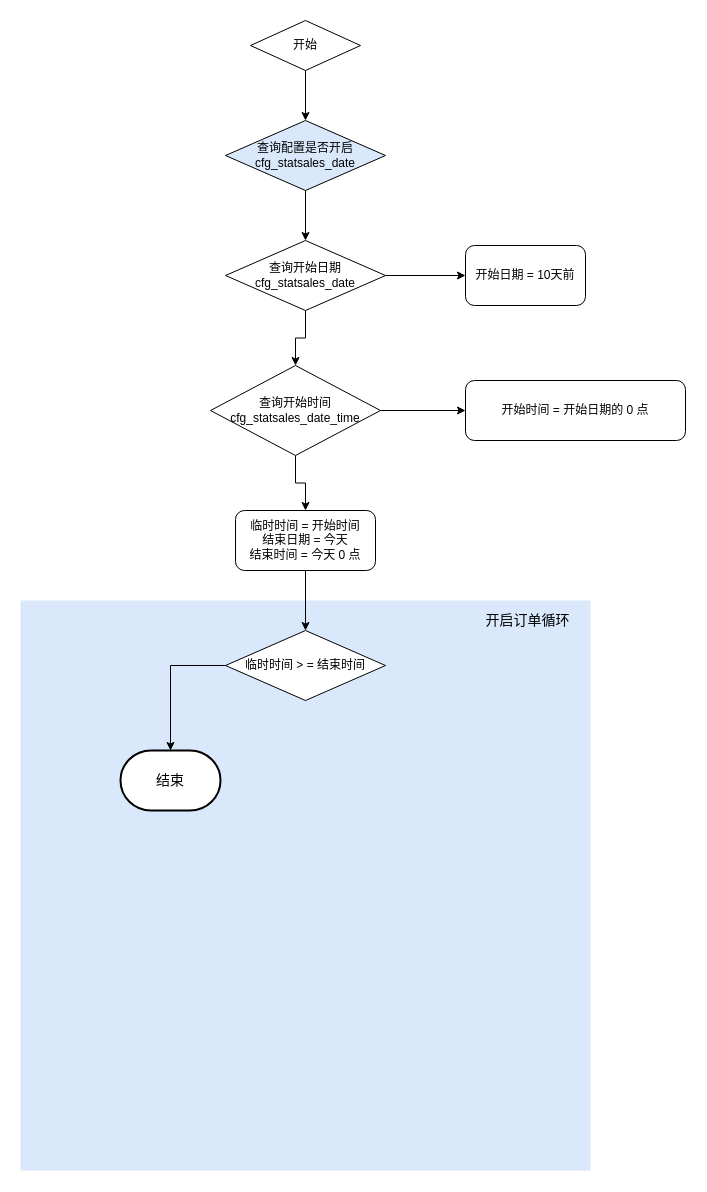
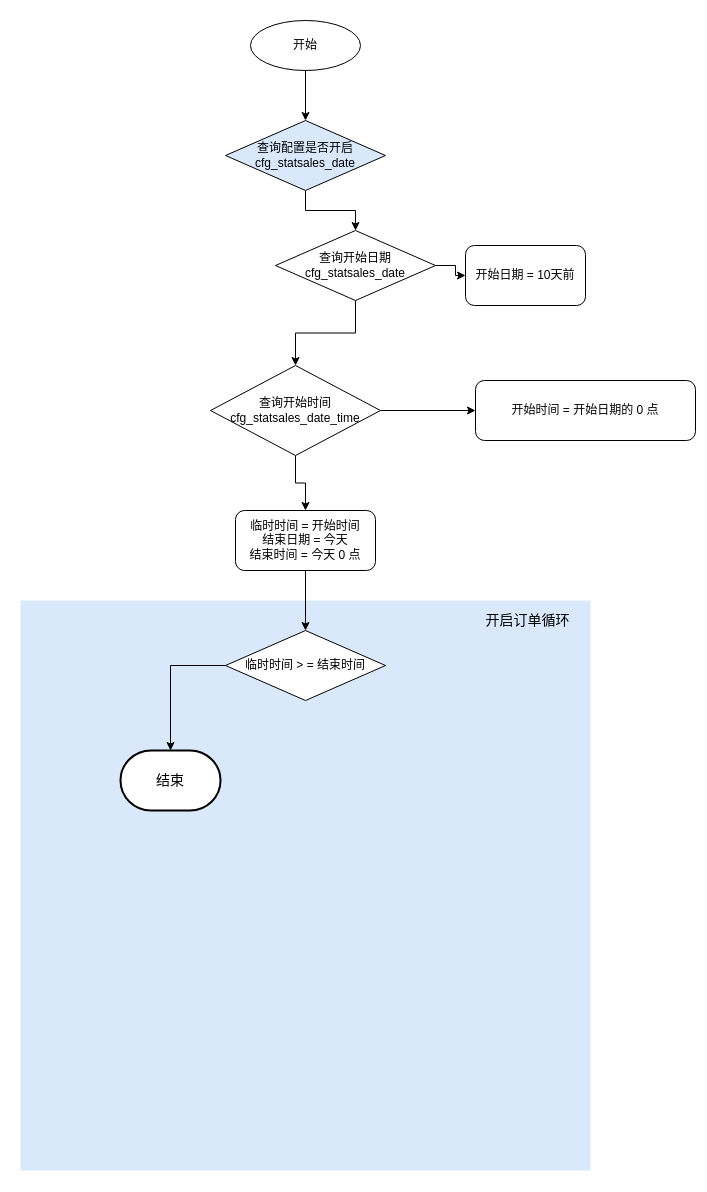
- <mxCell id="16" value="开始" style="rhombus;whiteSpace=wrap;html=1;" vertex="1" parent="1"><mxGeometry x="250" y="20" width="110" height="50" as="geometry" /></mxCell>
+ <mxCell id="16" value="开始" style="ellipse;whiteSpace=wrap;html=1;" vertex="1" parent="1"><mxGeometry x="250" y="20" width="110" height="50" as="geometry" /></mxCell>
- <mxCell id="7" value="查询开始日期&lt;br&gt;cfg_statsales_date" style="rhombus;whiteSpace=wrap;html=1;" vertex="1" parent="1"><mxGeometry x="225" y="240" width="160" height="70" as="geometry" /></mxCell>
+ <mxCell id="7" value="查询开始日期&lt;br&gt;cfg_statsales_date" style="rhombus;whiteSpace=wrap;html=1;" vertex="1" parent="1"><mxGeometry x="275" y="230" width="160" height="70" as="geometry" /></mxCell>
- <mxCell id="12" value="开始时间 = 开始日期的 0 点" style="rounded=1;whiteSpace=wrap;html=1;" vertex="1" parent="1"><mxGeometry x="465" y="380" width="220" height="60" as="geometry" /></mxCell>
+ <mxCell id="12" value="开始时间 = 开始日期的 0 点" style="rounded=1;whiteSpace=wrap;html=1;" vertex="1" parent="1"><mxGeometry x="475" y="380" width="220" height="60" as="geometry" /></mxCell>
